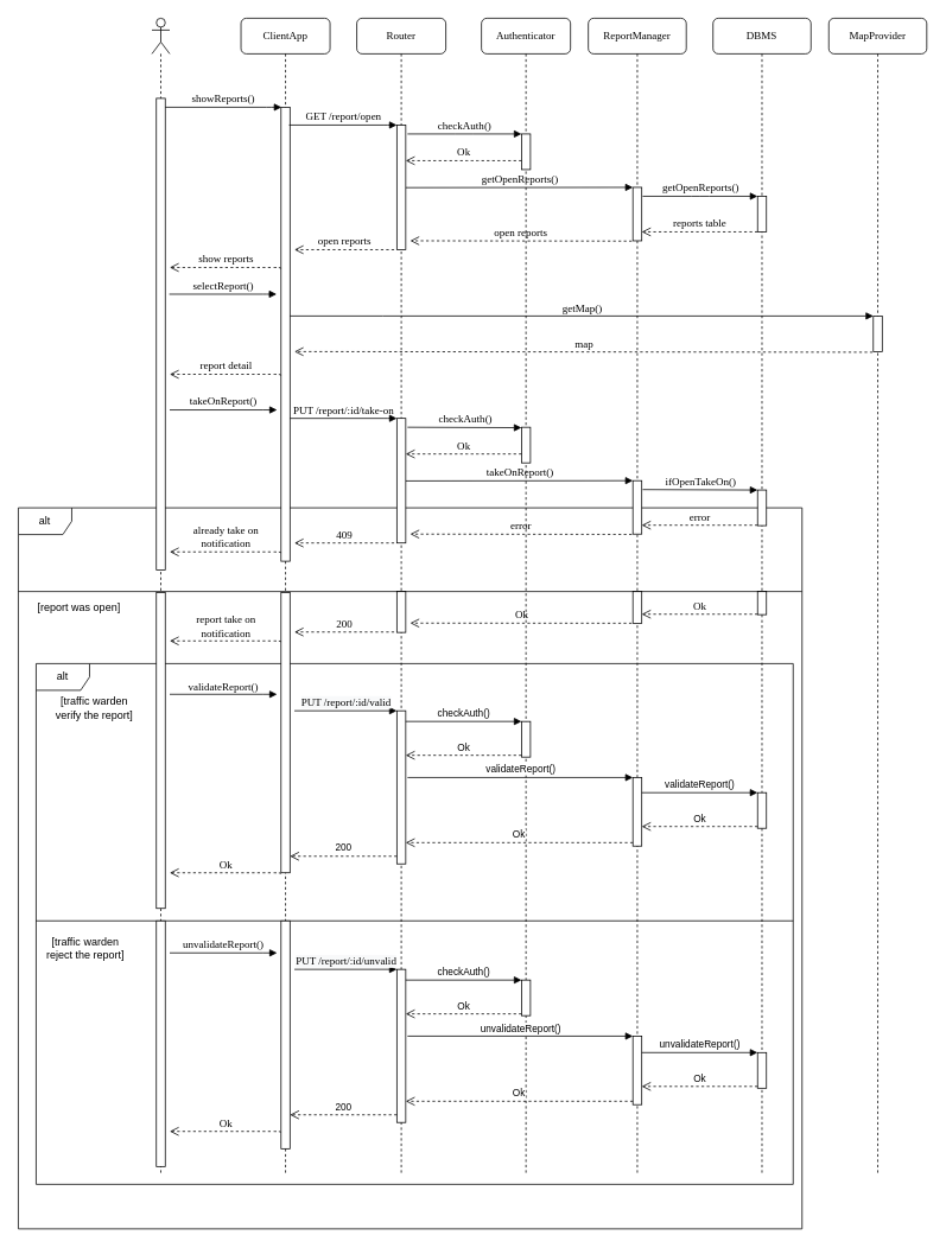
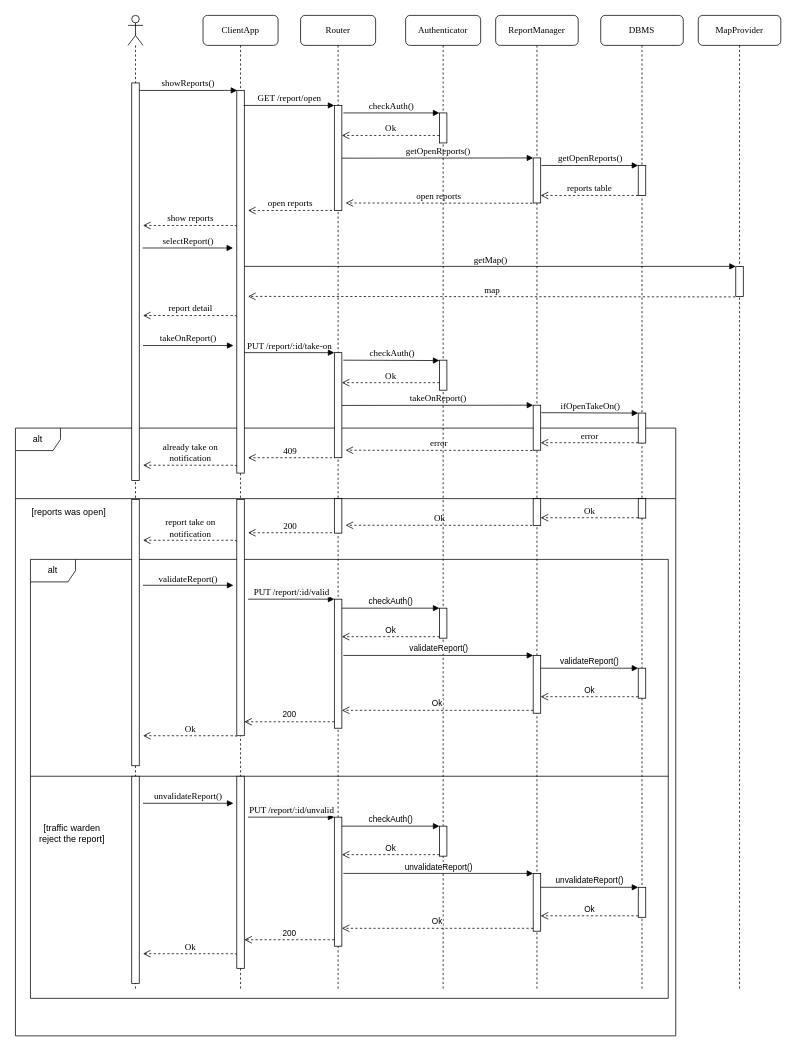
- <mxCell id="41" value="[report was open]" style="text;html=1;" parent="1" vertex="1"><mxGeometry x="40" y="669" width="140" height="30" as="geometry" /></mxCell>
+ <mxCell id="41" value="[reports was open]" style="text;html=1;" parent="1" vertex="1"><mxGeometry x="40" y="669" width="140" height="30" as="geometry" /></mxCell>
- <mxCell id="42" value="[traffic warden &lt;br&gt;verify the report]" style="text;html=1;align=center;verticalAlign=middle;resizable=0;points=[];;autosize=1;" parent="1" vertex="1"><mxGeometry x="55" y="780" width="100" height="30" as="geometry" /></mxCell>
- <mxCell id="44" value="[traffic warden &lt;br&gt;reject the report]" style="text;html=1;align=center;verticalAlign=middle;resizable=0;points=[];;autosize=1;" parent="1" vertex="1"><mxGeometry x="45" y="1050" width="100" height="30" as="geometry" /></mxCell>
+ <mxCell id="44" value="[traffic warden &lt;br&gt;reject the report]" style="text;html=1;align=center;verticalAlign=middle;resizable=0;points=[];;autosize=1;" parent="1" vertex="1"><mxGeometry x="45" y="1095" width="100" height="30" as="geometry" /></mxCell>
